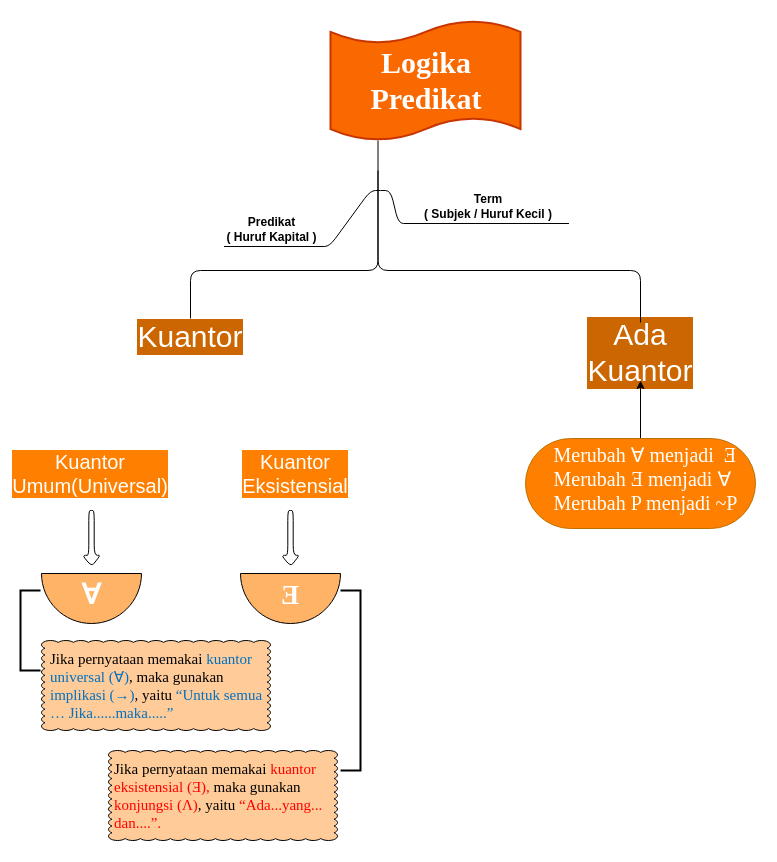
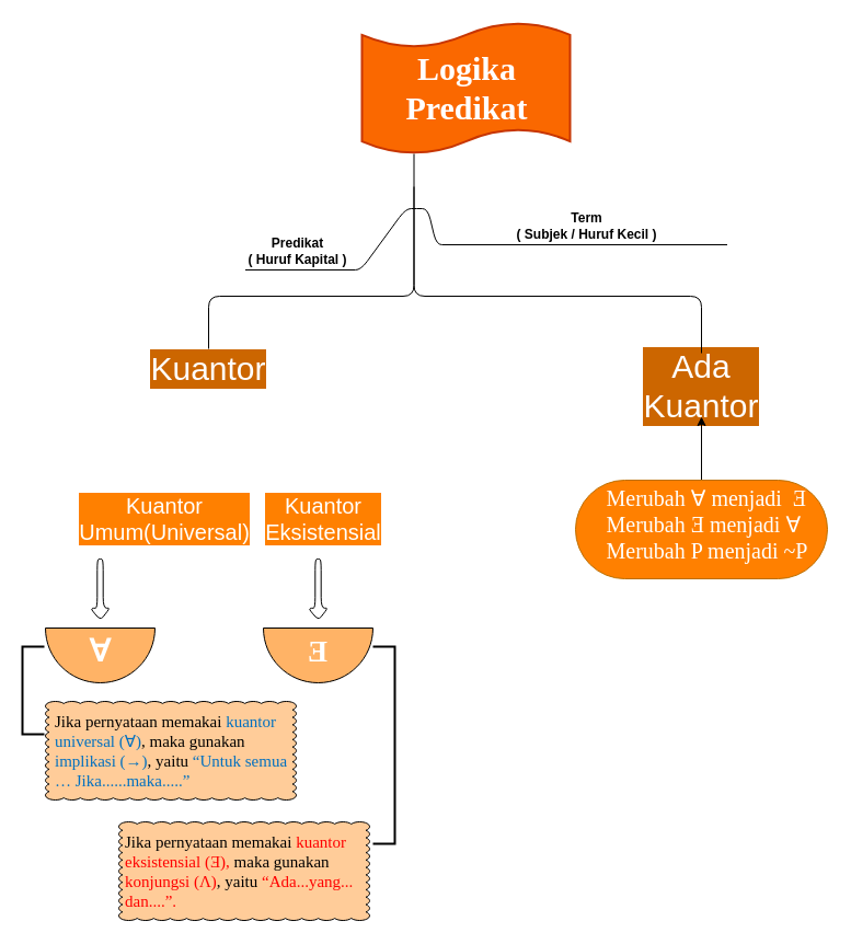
- <mxCell id="13" value="&lt;b&gt;Term &lt;br&gt;( Subjek / Huruf Kecil )&lt;/b&gt;" style="whiteSpace=wrap;html=1;shape=partialRectangle;top=0;left=0;bottom=1;right=0;points=[[0,1],[1,1]];fillColor=none;align=center;verticalAlign=bottom;routingCenterY=0.5;snapToPoint=1;recursiveResize=0;autosize=1;treeFolding=1;treeMoving=1;newEdgeStyle={&quot;edgeStyle&quot;:&quot;entityRelationEdgeStyle&quot;,&quot;startArrow&quot;:&quot;none&quot;,&quot;endArrow&quot;:&quot;none&quot;,&quot;segment&quot;:10,&quot;curved&quot;:1};rounded=1;" parent="1" vertex="1"><mxGeometry x="408" y="193" width="160" height="30" as="geometry" /></mxCell>
+ <mxCell id="13" value="&lt;b&gt;Term &lt;br&gt;( Subjek / Huruf Kecil )&lt;/b&gt;" style="whiteSpace=wrap;html=1;shape=partialRectangle;top=0;left=0;bottom=1;right=0;points=[[0,1],[1,1]];fillColor=none;align=center;verticalAlign=bottom;routingCenterY=0.5;snapToPoint=1;recursiveResize=0;autosize=1;treeFolding=1;treeMoving=1;newEdgeStyle={&quot;edgeStyle&quot;:&quot;entityRelationEdgeStyle&quot;,&quot;startArrow&quot;:&quot;none&quot;,&quot;endArrow&quot;:&quot;none&quot;,&quot;segment&quot;:10,&quot;curved&quot;:1};rounded=1;" parent="1" vertex="1"><mxGeometry x="408" y="193" width="255" height="30" as="geometry" /></mxCell>
- <mxCell id="9" value="Kuantor Umum(Universal)" style="whiteSpace=wrap;html=1;align=center;verticalAlign=middle;treeFolding=1;treeMoving=1;shadow=0;glass=0;labelBackgroundColor=#FF8000;labelBorderColor=none;fontSize=20;fontColor=#FFFFFF;fillColor=none;strokeColor=none;rounded=1;" parent="1" vertex="1"><mxGeometry x="20" y="443" width="140" height="60" as="geometry" /></mxCell>
+ <mxCell id="9" value="Kuantor Umum(Universal)" style="whiteSpace=wrap;html=1;align=center;verticalAlign=middle;treeFolding=1;treeMoving=1;shadow=0;glass=0;labelBackgroundColor=#FF8000;labelBorderColor=none;fontSize=20;fontColor=#FFFFFF;fillColor=none;strokeColor=none;rounded=1;" parent="1" vertex="1"><mxGeometry x="80" y="443" width="140" height="60" as="geometry" /></mxCell>
